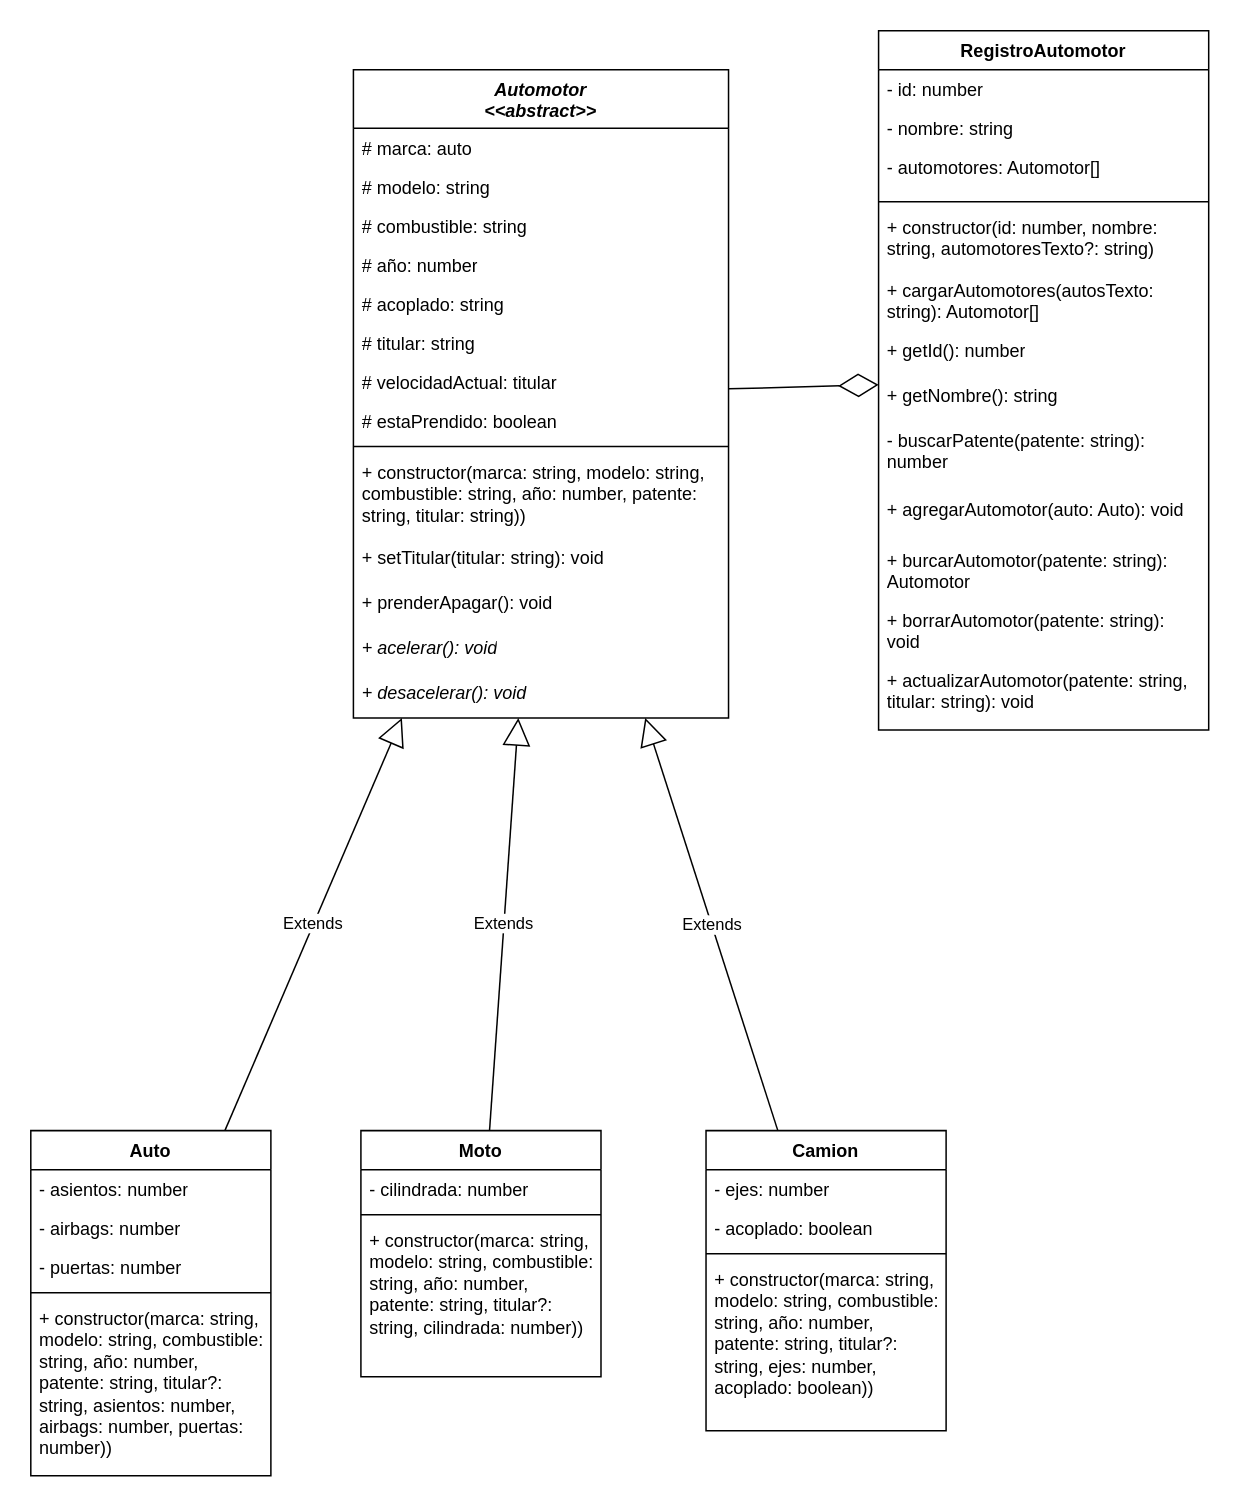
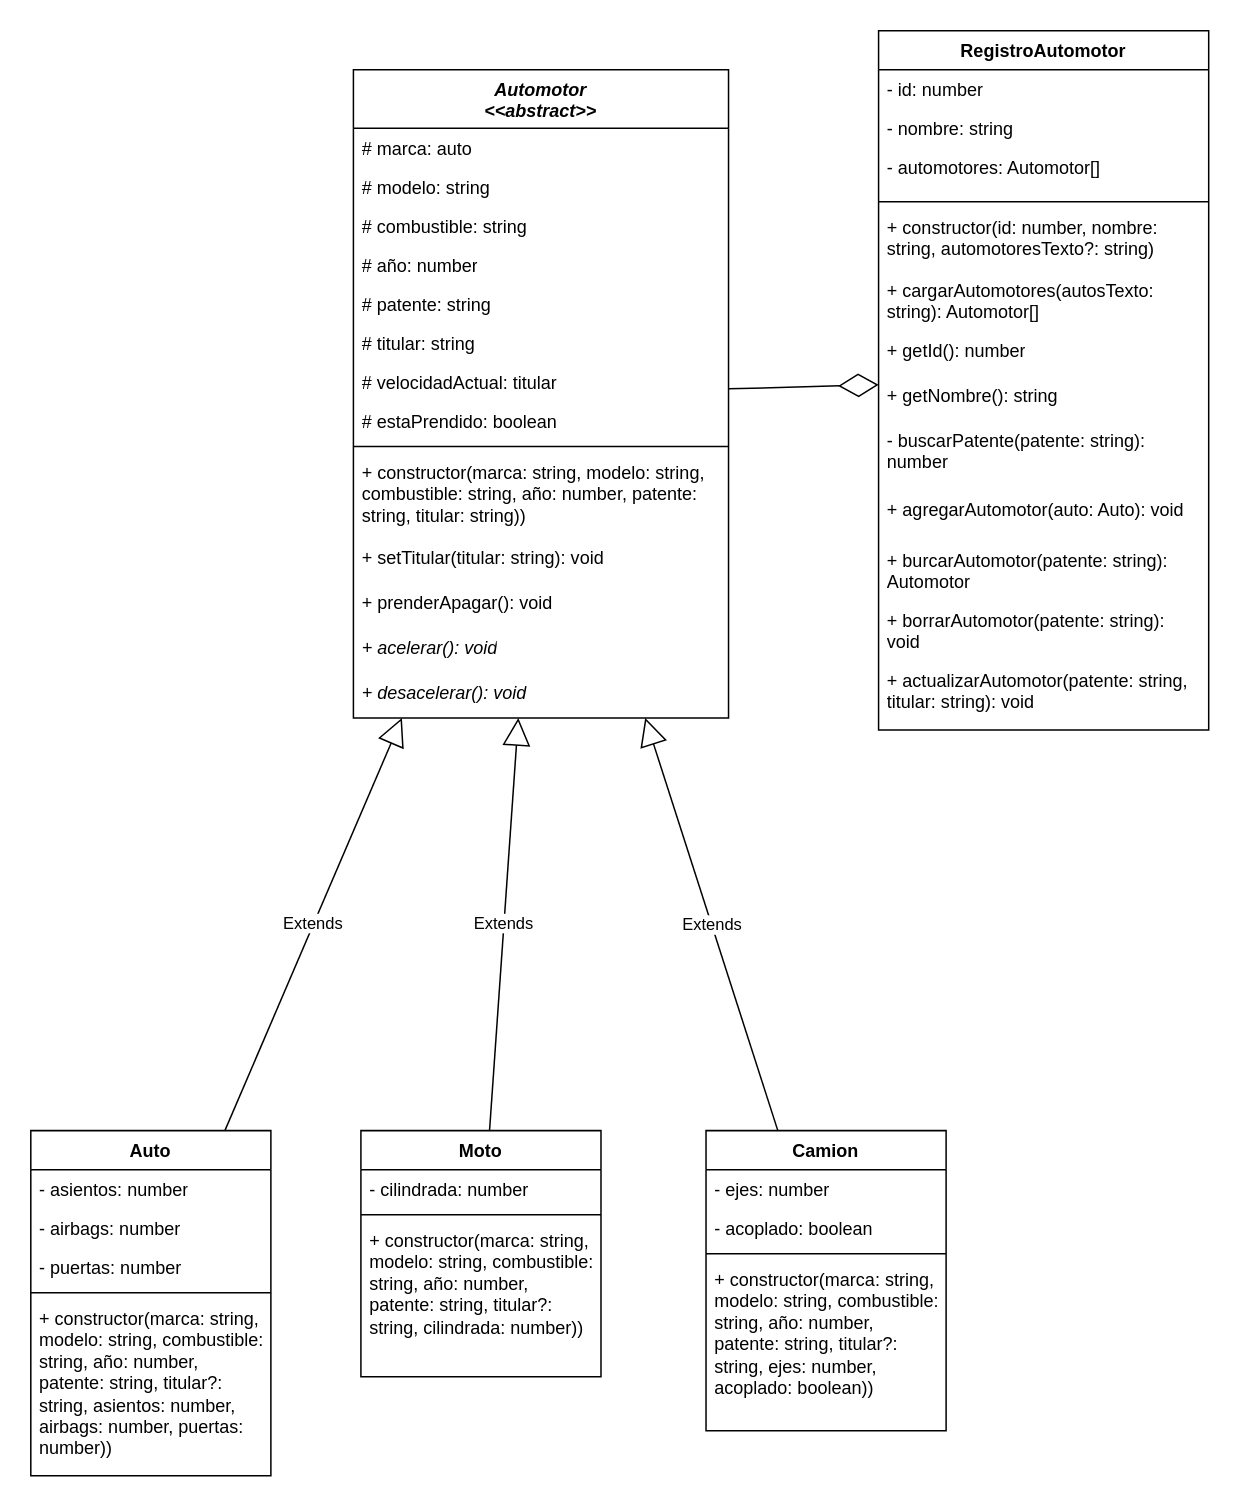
- <mxCell id="22" value="# acoplado: string" style="text;strokeColor=none;fillColor=none;align=left;verticalAlign=top;spacingLeft=4;spacingRight=4;overflow=hidden;rotatable=0;points=[[0,0.5],[1,0.5]];portConstraint=eastwest;whiteSpace=wrap;" parent="17" vertex="1"><mxGeometry y="143" width="250" height="26" as="geometry" /></mxCell>
+ <mxCell id="22" value="# patente: string" style="text;strokeColor=none;fillColor=none;align=left;verticalAlign=top;spacingLeft=4;spacingRight=4;overflow=hidden;rotatable=0;points=[[0,0.5],[1,0.5]];portConstraint=eastwest;whiteSpace=wrap;" parent="17" vertex="1"><mxGeometry y="143" width="250" height="26" as="geometry" /></mxCell>
